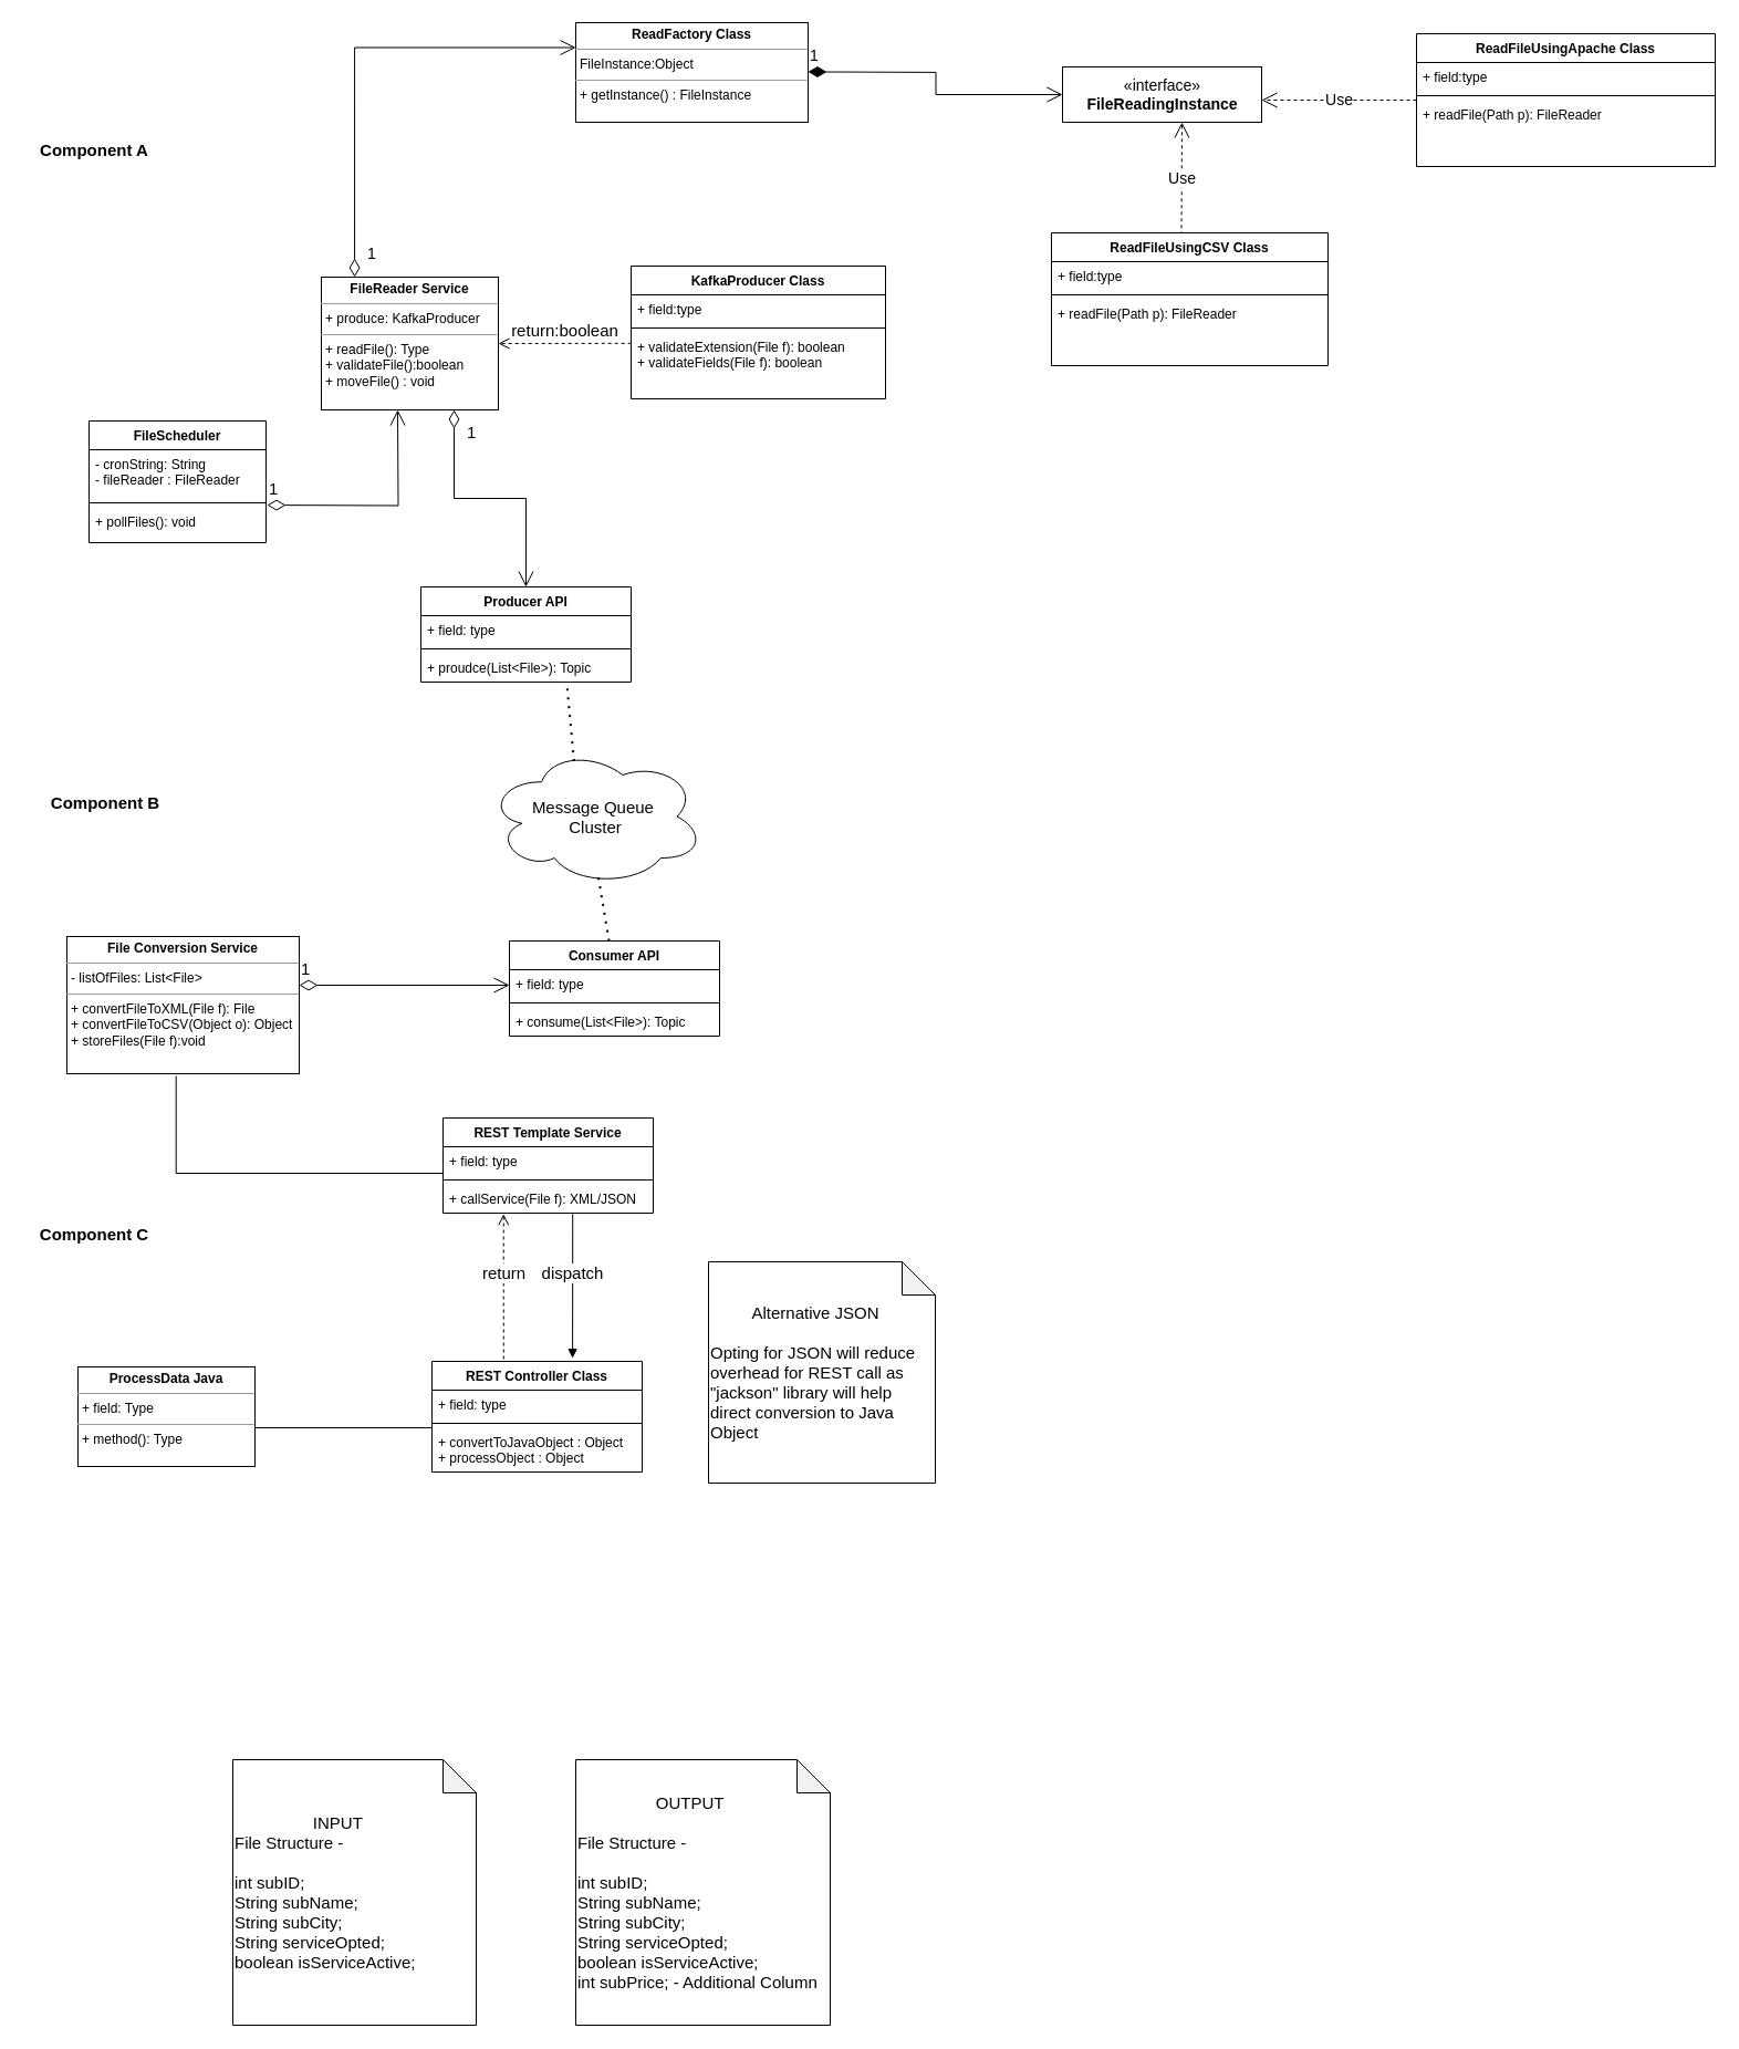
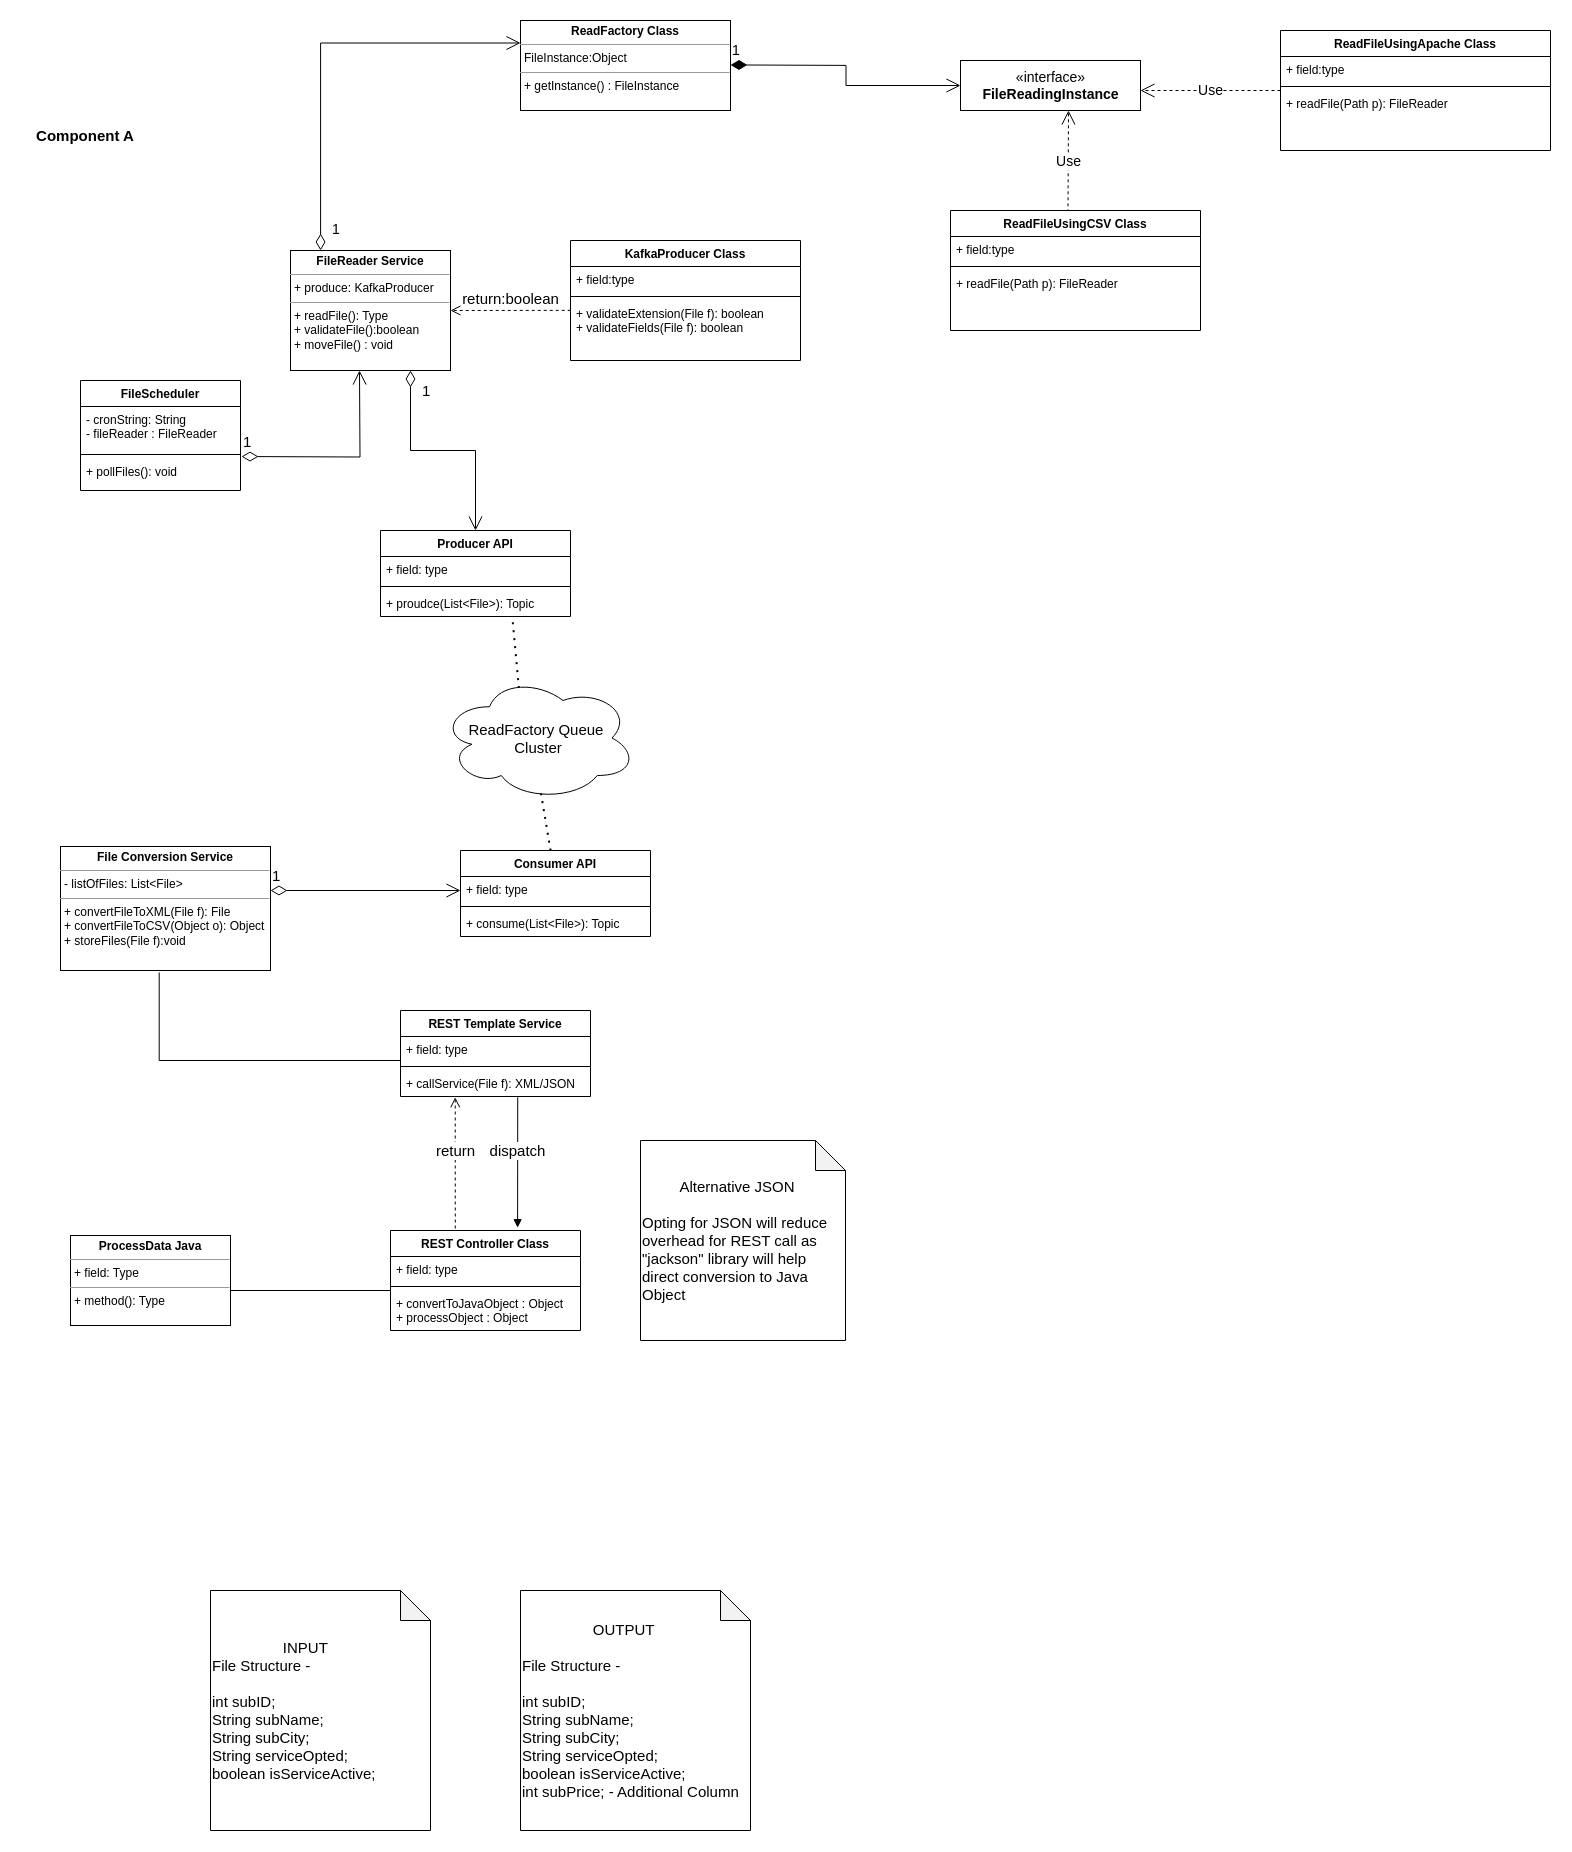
- <mxCell id="19" value="&lt;b&gt;&lt;font style=&quot;font-size: 15px;&quot;&gt;Component B&lt;/font&gt;&lt;/b&gt;" style="text;html=1;strokeColor=none;fillColor=none;align=center;verticalAlign=middle;whiteSpace=wrap;rounded=0;" vertex="1" parent="1"><mxGeometry x="30" y="710" width="130" height="30" as="geometry" /></mxCell>
- <mxCell id="20" value="Message Queue&amp;nbsp;&lt;br&gt;Cluster" style="ellipse;shape=cloud;whiteSpace=wrap;html=1;fontSize=15;" vertex="1" parent="1"><mxGeometry x="440" y="675" width="196" height="125" as="geometry" /></mxCell>
+ <mxCell id="20" value="ReadFactory Queue&amp;nbsp;&lt;br&gt;Cluster" style="ellipse;shape=cloud;whiteSpace=wrap;html=1;fontSize=15;" vertex="1" parent="1"><mxGeometry x="440" y="675" width="196" height="125" as="geometry" /></mxCell>
- <mxCell id="29" value="&lt;b&gt;&lt;font style=&quot;font-size: 15px;&quot;&gt;Component C&lt;/font&gt;&lt;/b&gt;" style="text;html=1;strokeColor=none;fillColor=none;align=center;verticalAlign=middle;whiteSpace=wrap;rounded=0;" vertex="1" parent="1"><mxGeometry x="20" y="1100" width="130" height="30" as="geometry" /></mxCell>
